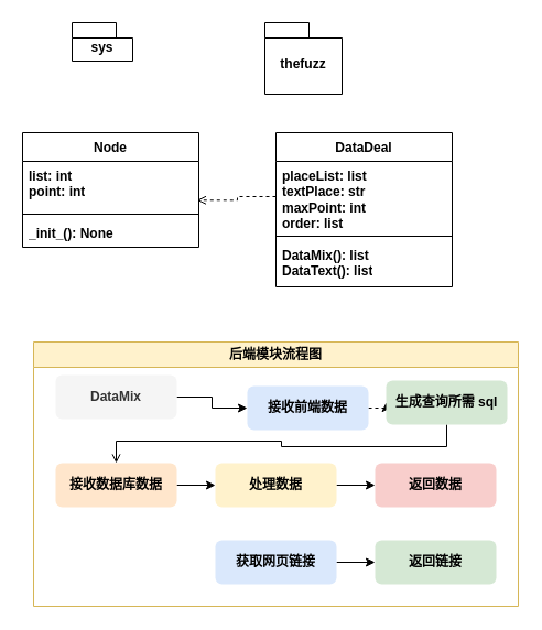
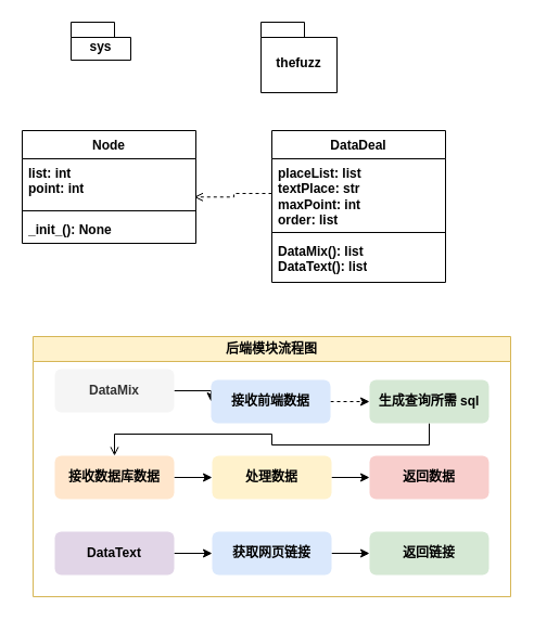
- <mxCell id="19" value="生成查询所需 sql" style="rounded=1;whiteSpace=wrap;html=1;fillColor=#d5e8d4;strokeColor=none;fontStyle=1" vertex="1" parent="13"><mxGeometry x="320" y="35" width="110" height="40" as="geometry" /></mxCell>
+ <mxCell id="19" value="生成查询所需 sql" style="rounded=1;whiteSpace=wrap;html=1;fillColor=#d5e8d4;strokeColor=none;fontStyle=1" vertex="1" parent="13"><mxGeometry x="310" y="40" width="110" height="40" as="geometry" /></mxCell>
- <mxCell id="17" value="接收前端数据" style="rounded=1;whiteSpace=wrap;html=1;fillColor=#dae8fc;strokeColor=none;fontStyle=1" vertex="1" parent="13"><mxGeometry x="194" y="40" width="110" height="40" as="geometry" /></mxCell>
+ <mxCell id="17" value="接收前端数据" style="rounded=1;whiteSpace=wrap;html=1;fillColor=#dae8fc;strokeColor=none;fontStyle=1" vertex="1" parent="13"><mxGeometry x="164" y="40" width="110" height="40" as="geometry" /></mxCell>
+ <mxCell id="26" value="DataText" style="rounded=1;whiteSpace=wrap;html=1;fillColor=#e1d5e7;strokeColor=none;fontStyle=1" vertex="1" parent="13"><mxGeometry x="20" y="180" width="110" height="40" as="geometry" /></mxCell>
+ <mxCell id="25" style="edgeStyle=orthogonalEdgeStyle;rounded=0;orthogonalLoop=1;jettySize=auto;html=1;exitX=1;exitY=0.5;exitDx=0;exitDy=0;entryX=0;entryY=0.5;entryDx=0;entryDy=0;fontStyle=1" edge="1" parent="13" source="26" target="28"><mxGeometry relative="1" as="geometry" /></mxCell>
